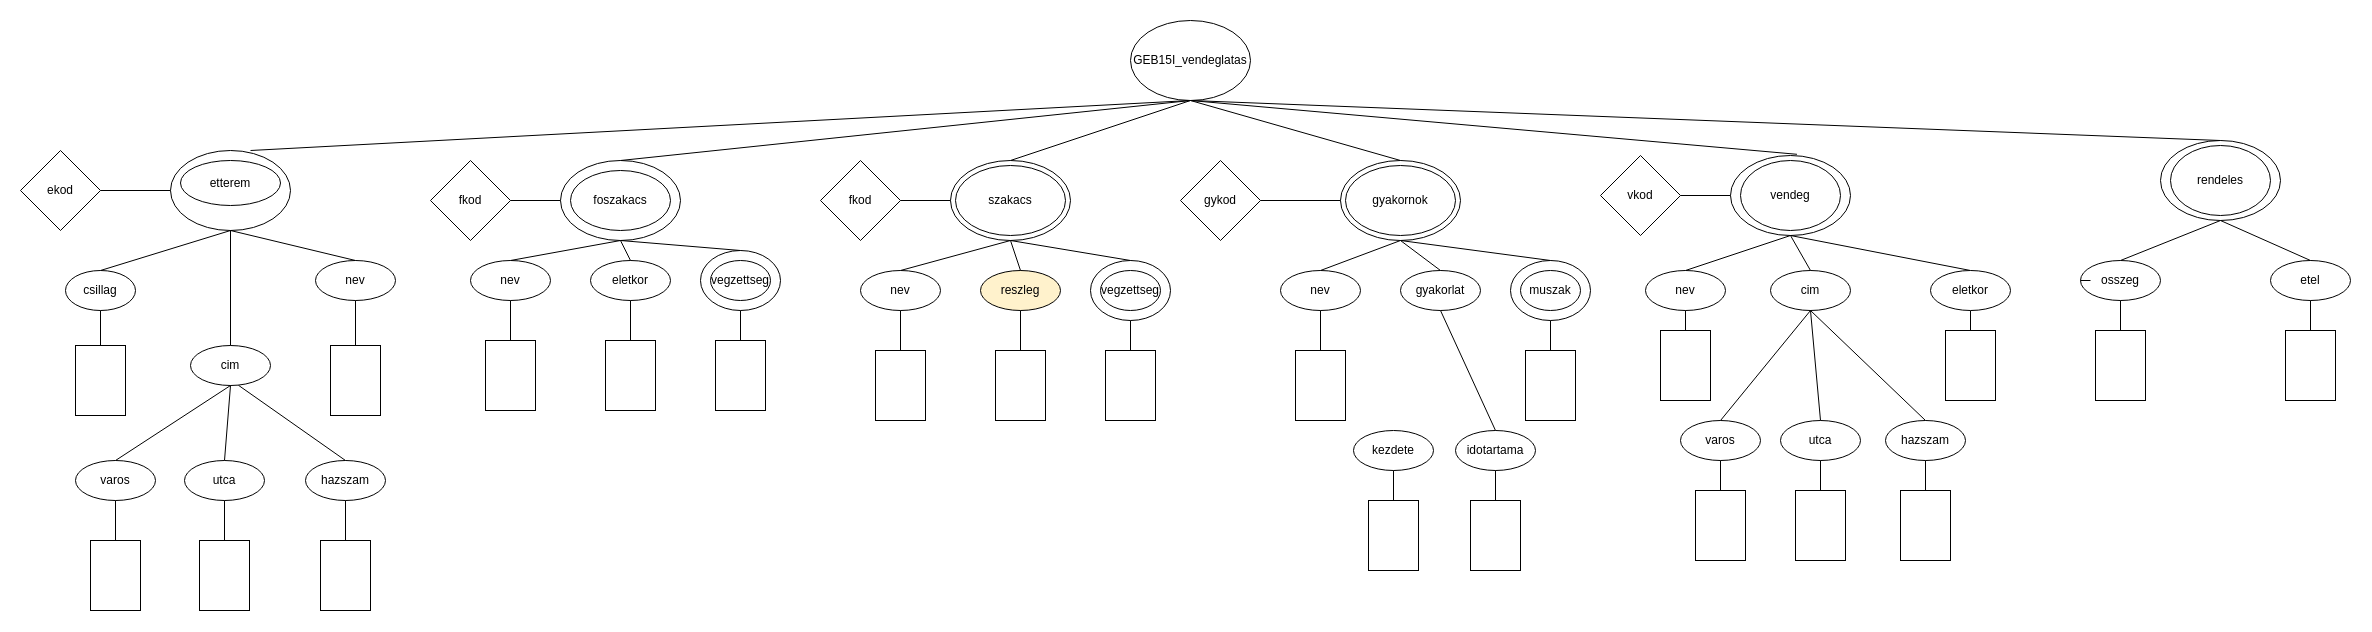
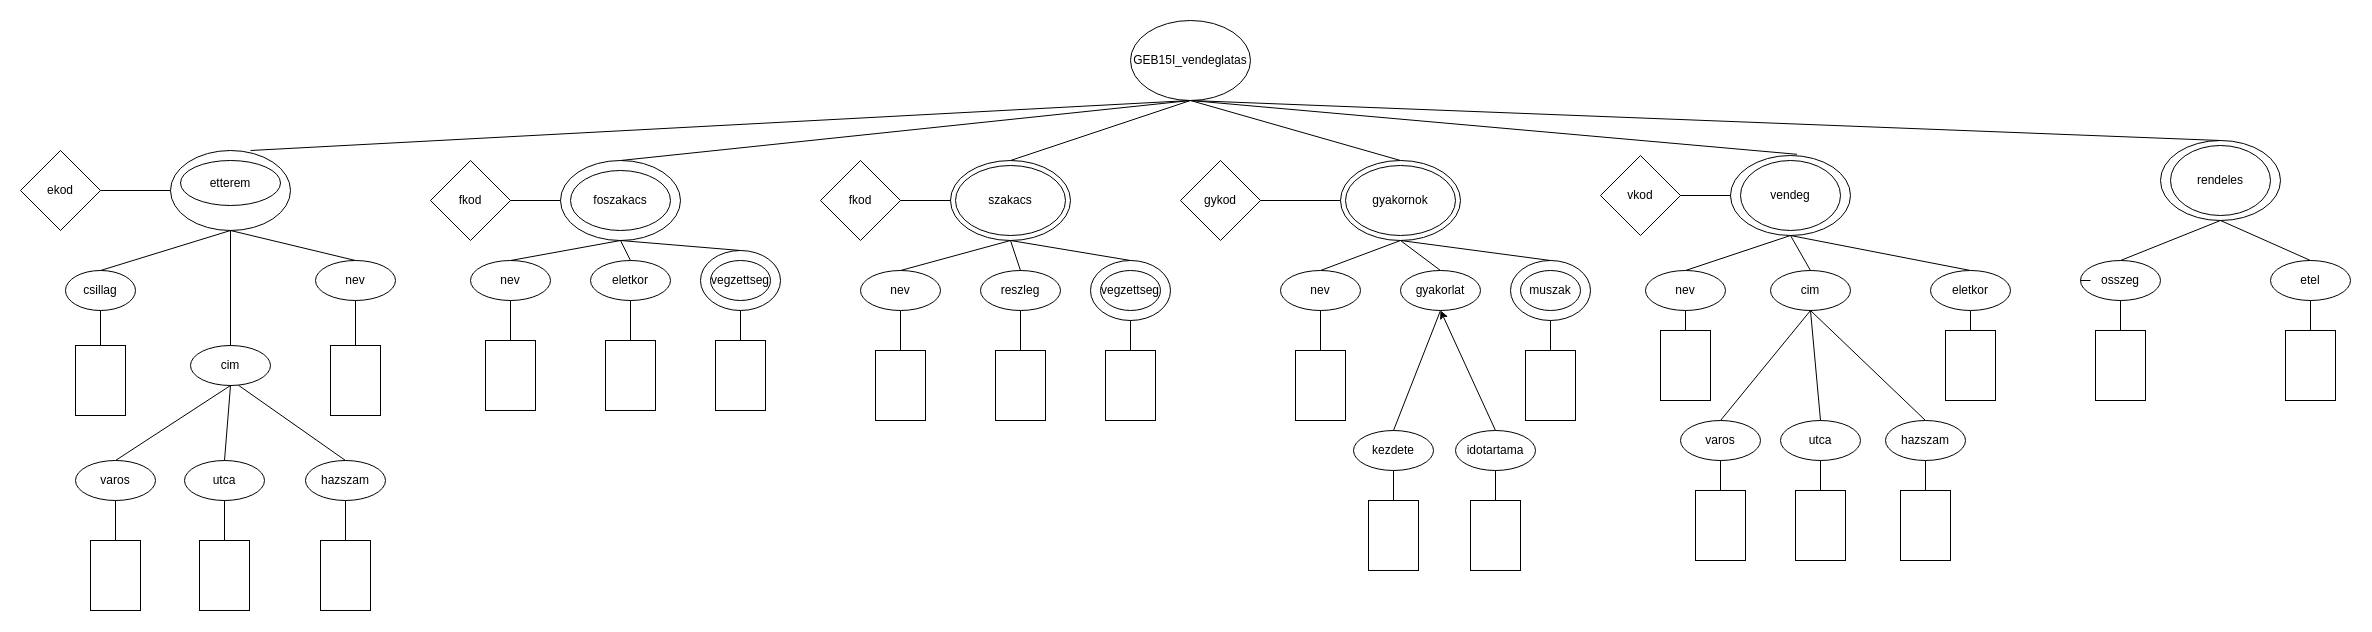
- <mxCell id="63" value="reszleg" style="ellipse;whiteSpace=wrap;html=1;fillColor=#fff2cc;" vertex="1" parent="1"><mxGeometry x="980" y="270" width="80" height="40" as="geometry" /></mxCell>
+ <mxCell id="63" value="reszleg" style="ellipse;whiteSpace=wrap;html=1;" vertex="1" parent="1"><mxGeometry x="980" y="270" width="80" height="40" as="geometry" /></mxCell>
- <mxCell id="90" value="" style="endArrow=none;html=1;rounded=0;exitX=0.5;exitY=0;exitDx=0;exitDy=0;entryX=0.5;entryY=1;entryDx=0;entryDy=0;" edge="1" parent="1" source="85" target="78"><mxGeometry width="50" height="50" relative="1" as="geometry"><mxPoint x="1340" y="330" as="sourcePoint" /><mxPoint x="1390" y="280" as="targetPoint" /></mxGeometry></mxCell>
+ <mxCell id="90" value="" style="endArrow=classic;html=1;rounded=0;exitX=0.5;exitY=0;exitDx=0;exitDy=0;entryX=0.5;entryY=1;entryDx=0;entryDy=0;" edge="1" parent="1" source="85" target="78"><mxGeometry width="50" height="50" relative="1" as="geometry"><mxPoint x="1340" y="330" as="sourcePoint" /><mxPoint x="1390" y="280" as="targetPoint" /></mxGeometry></mxCell>
+ <mxCell id="89" value="" style="endArrow=none;html=1;rounded=0;exitX=0.5;exitY=0;exitDx=0;exitDy=0;entryX=0.5;entryY=1;entryDx=0;entryDy=0;" edge="1" parent="1" source="86" target="78"><mxGeometry width="50" height="50" relative="1" as="geometry"><mxPoint x="1340" y="330" as="sourcePoint" /><mxPoint x="1390" y="280" as="targetPoint" /></mxGeometry></mxCell>
